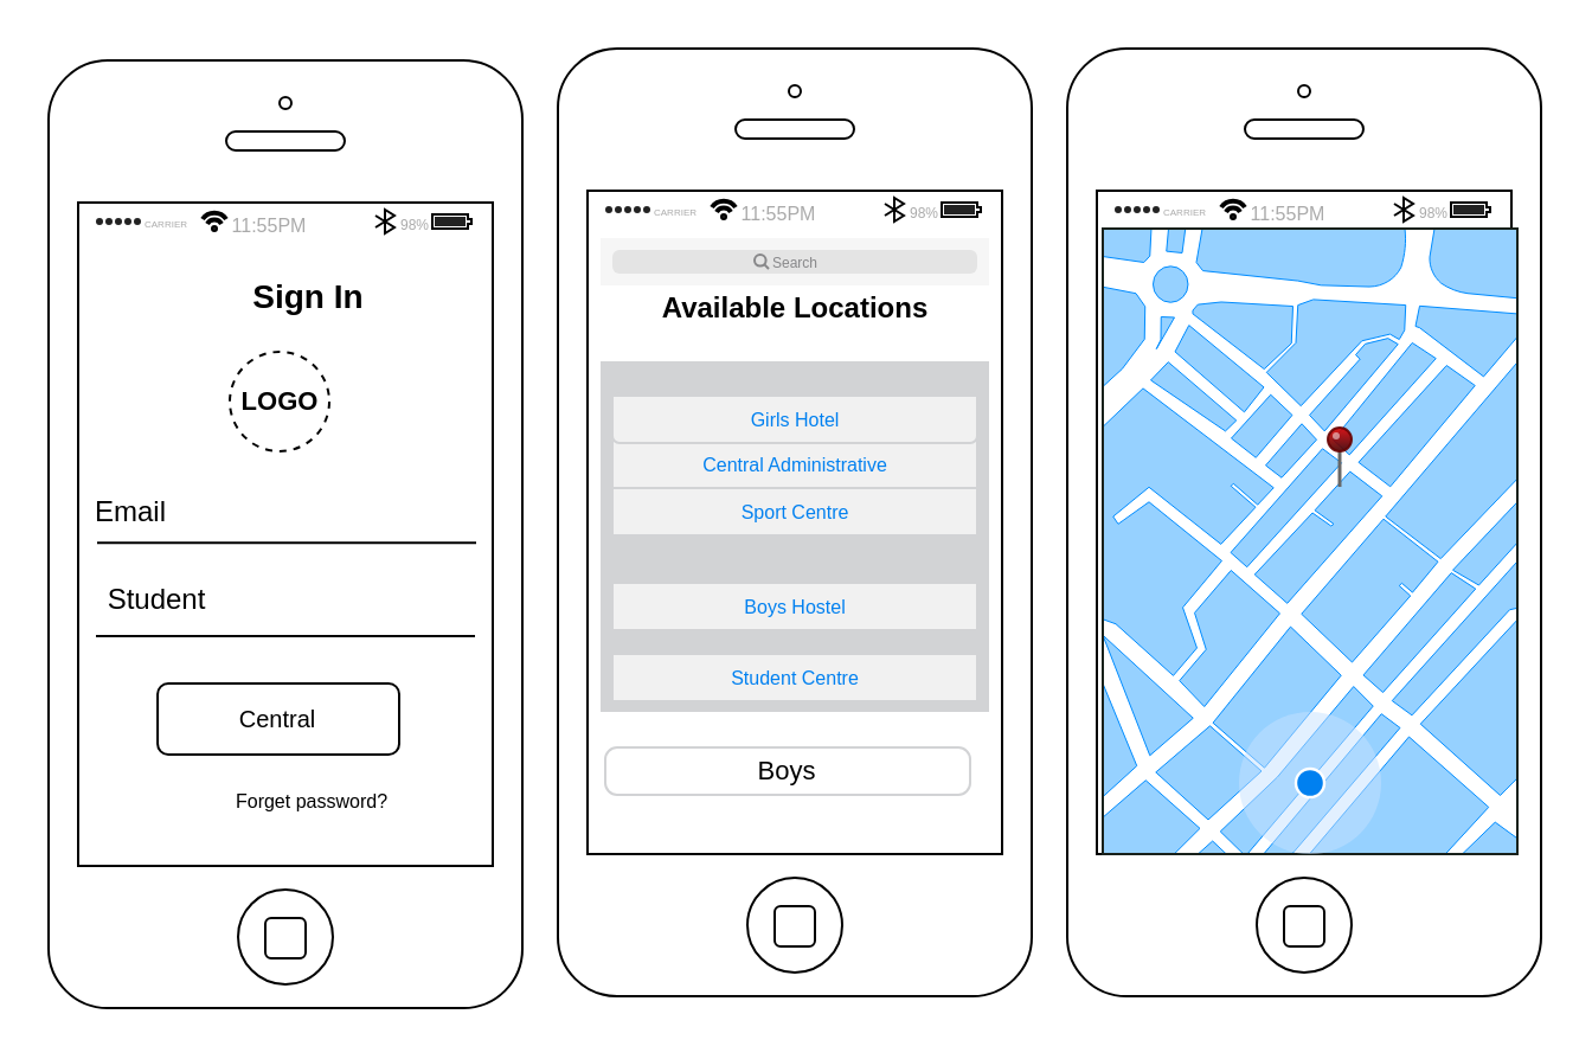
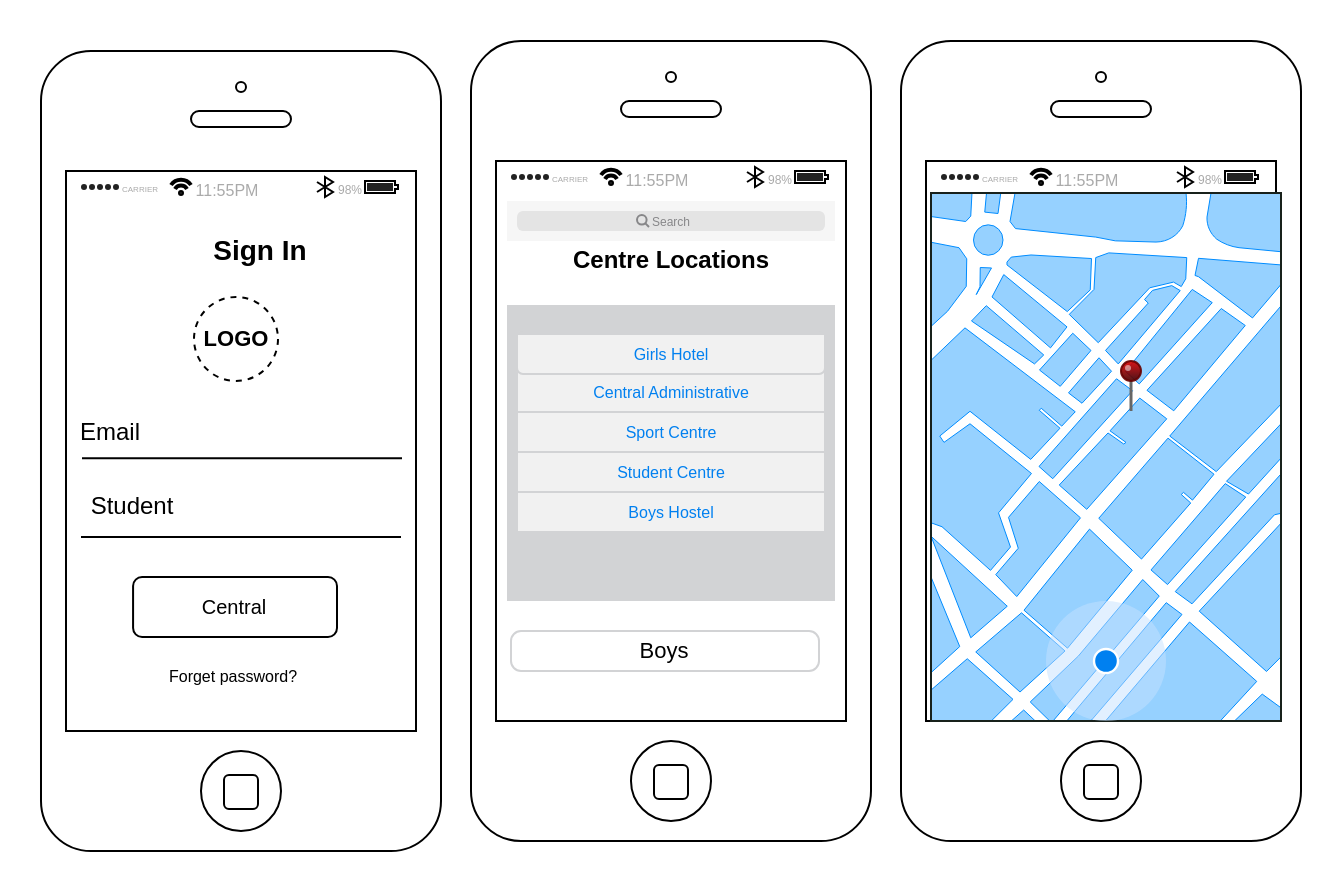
- <mxCell id="40" value="Available Locations" style="text;html=1;strokeColor=none;fillColor=none;align=center;verticalAlign=middle;whiteSpace=wrap;rounded=0;fontStyle=1;fontSize=12;" vertex="1" parent="1"><mxGeometry x="261.5" y="120" width="147" height="20" as="geometry" /></mxCell>
+ <mxCell id="40" value="Centre Locations" style="text;html=1;strokeColor=none;fillColor=none;align=center;verticalAlign=middle;whiteSpace=wrap;rounded=0;fontStyle=1;fontSize=12;" vertex="1" parent="1"><mxGeometry x="261.5" y="120" width="147" height="20" as="geometry" /></mxCell>
- <mxCell id="35" value="Student Centre" style="shape=rect;html=1;strokeColor=#D2D3D5;fontSize=8;fillColor=#F1F1F1;fontColor=#0080F0;resizeWidth=1;" vertex="1" parent="30"><mxGeometry x="5" y="123.5" width="154" height="20" as="geometry" /></mxCell>
+ <mxCell id="35" value="Student Centre" style="shape=rect;html=1;strokeColor=#D2D3D5;fontSize=8;fillColor=#F1F1F1;fontColor=#0080F0;resizeWidth=1;" vertex="1" parent="30"><mxGeometry x="5" y="73.5" width="154" height="20" as="geometry" /></mxCell>
- <mxCell id="10" value="Forget password?" style="text;html=1;strokeColor=none;fillColor=none;align=center;verticalAlign=middle;whiteSpace=wrap;rounded=0;fontSize=8;" vertex="1" parent="1"><mxGeometry x="72.37" y="328" width="119.29" height="20" as="geometry" /></mxCell>
+ <mxCell id="10" value="Forget password?" style="text;html=1;strokeColor=none;fillColor=none;align=center;verticalAlign=middle;whiteSpace=wrap;rounded=0;fontSize=8;" vertex="1" parent="1"><mxGeometry x="57.37" y="328" width="119.29" height="20" as="geometry" /></mxCell>
